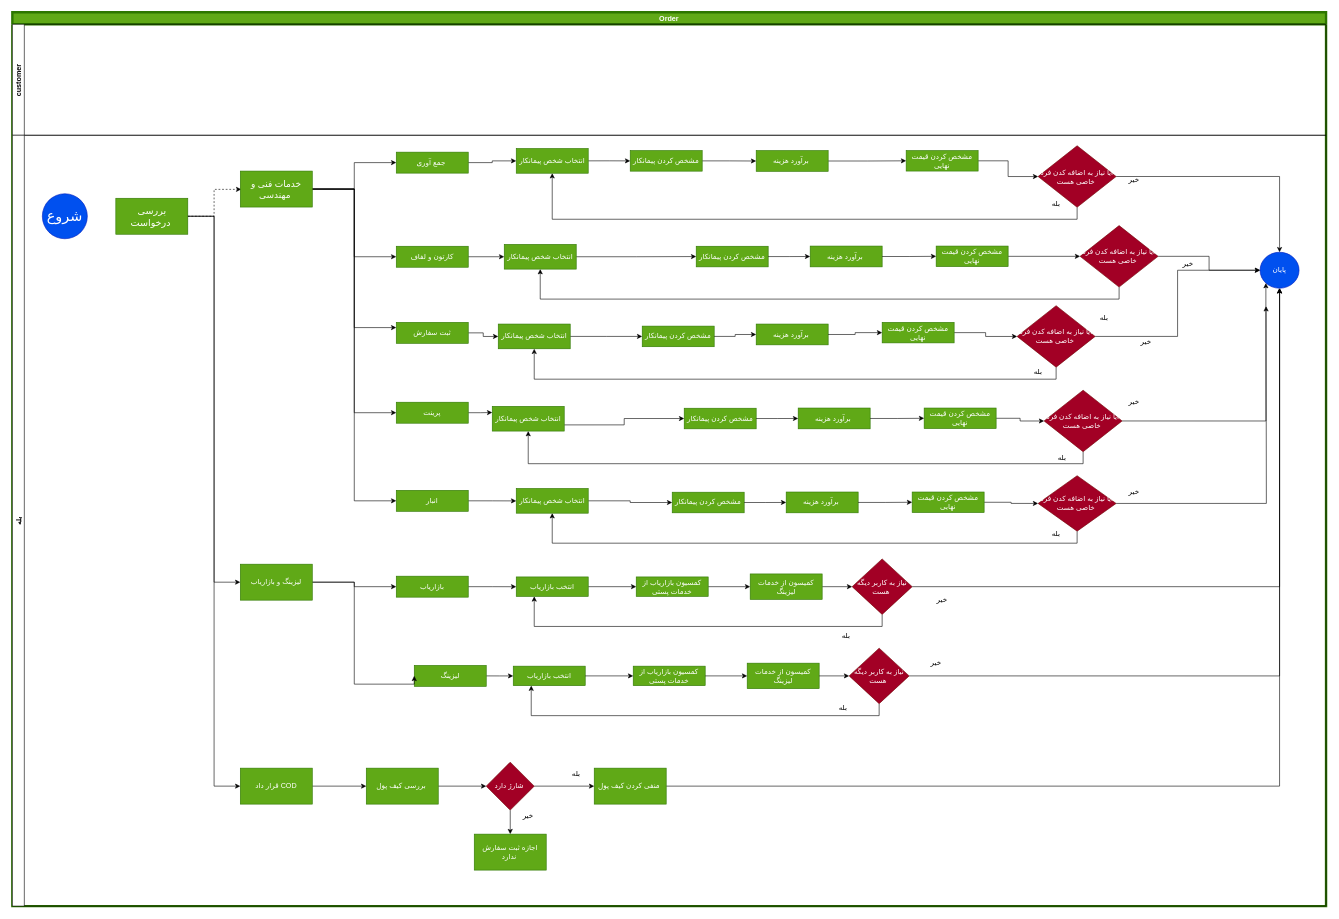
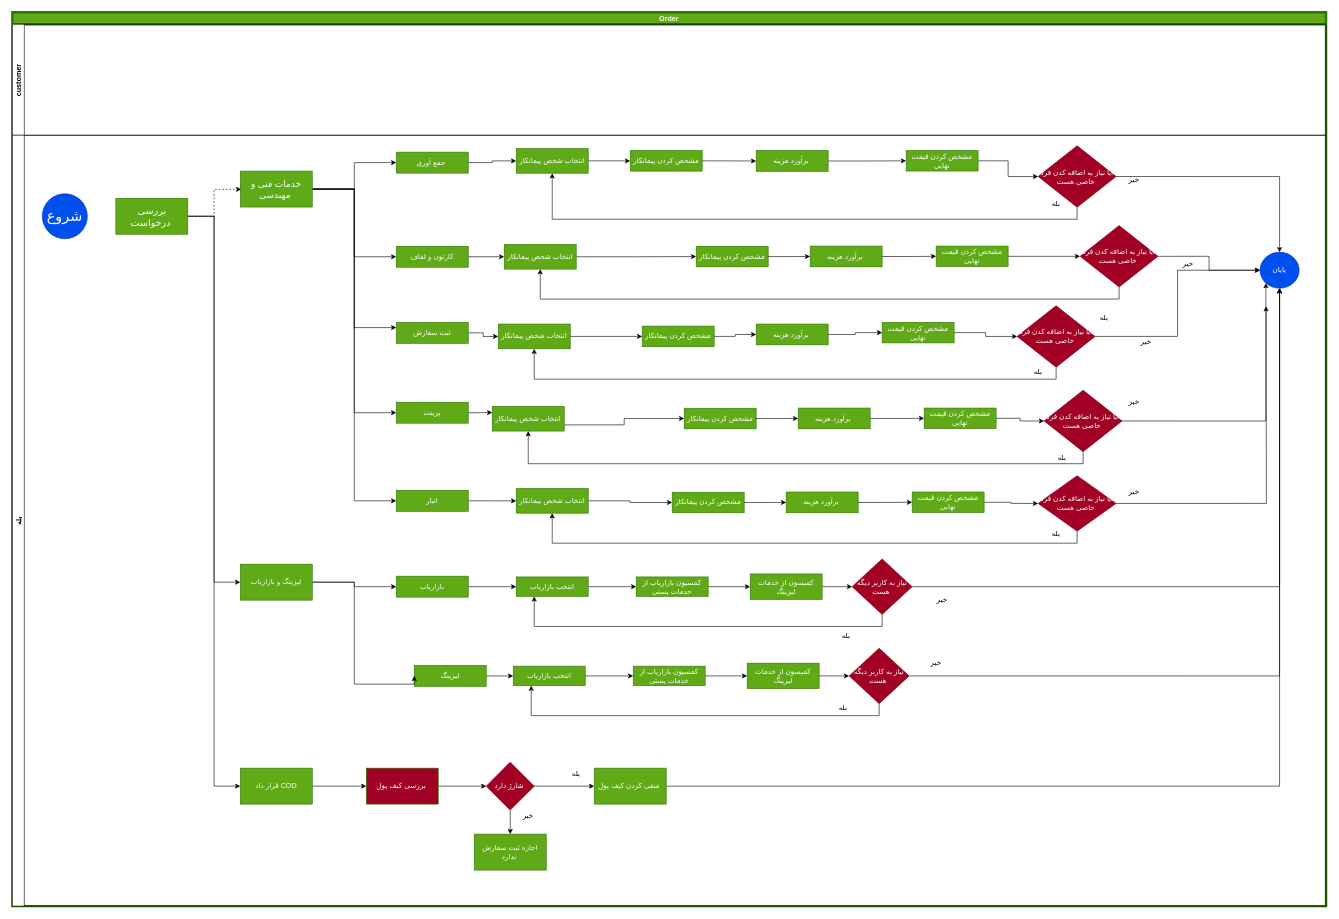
- <mxCell id="117" value="بررسی کیف پول&amp;nbsp;" style="whiteSpace=wrap;html=1;fontColor=#ffffff;strokeColor=#2D7600;fillColor=#60a917;" parent="5" vertex="1"><mxGeometry x="590" y="1055" width="120" height="60" as="geometry" /></mxCell>
+ <mxCell id="117" value="بررسی کیف پول&amp;nbsp;" style="whiteSpace=wrap;html=1;fontColor=#ffffff;strokeColor=#2D7600;fillColor=#a20025;" parent="5" vertex="1"><mxGeometry x="590" y="1055" width="120" height="60" as="geometry" /></mxCell>
